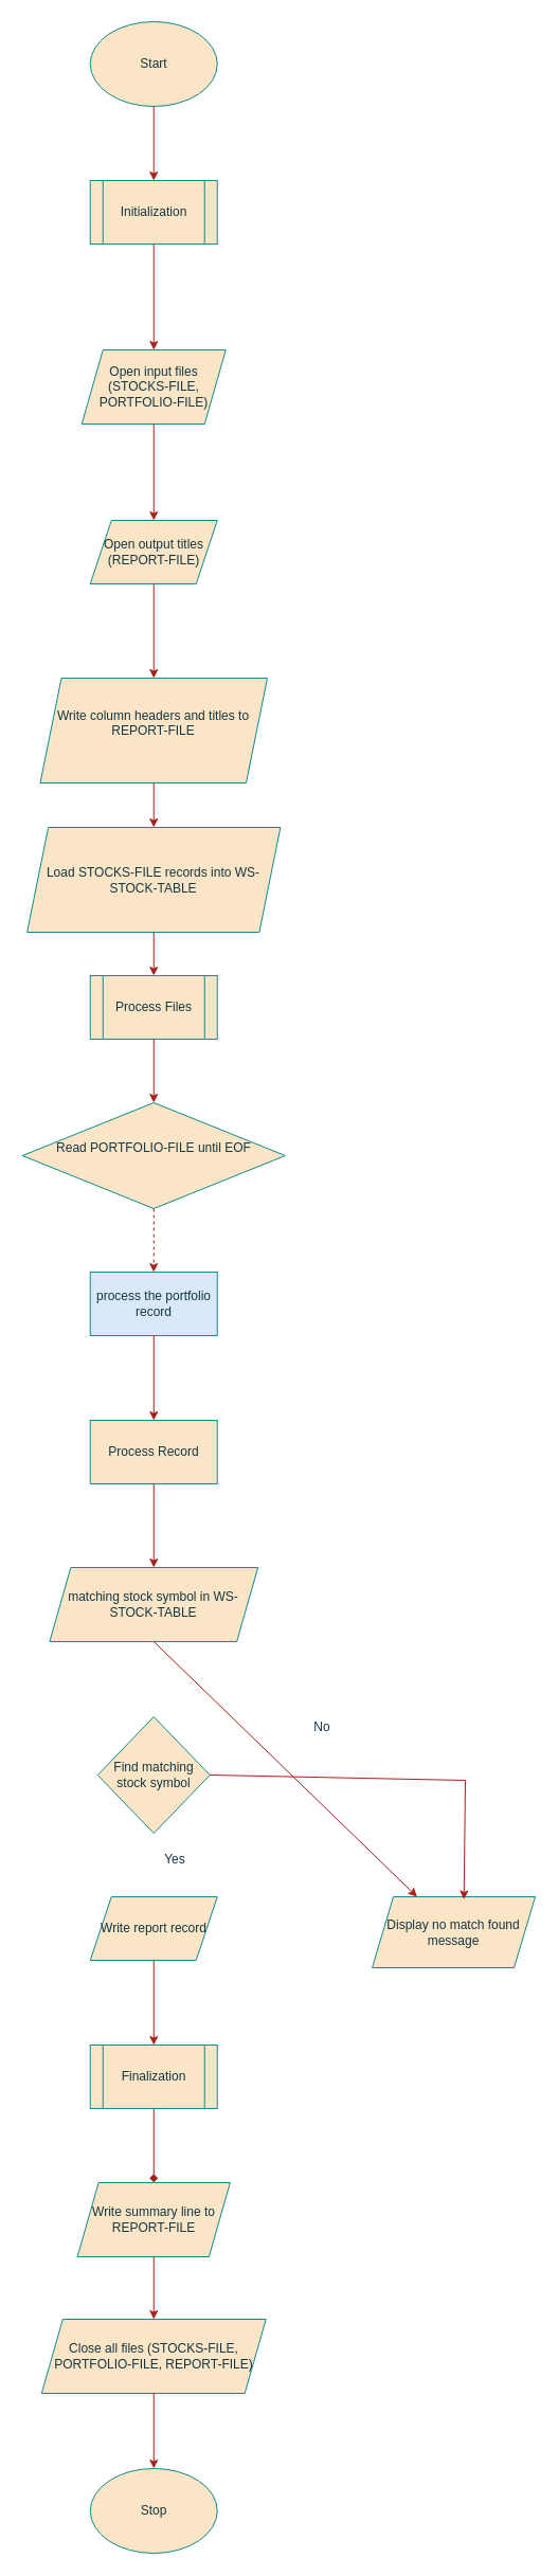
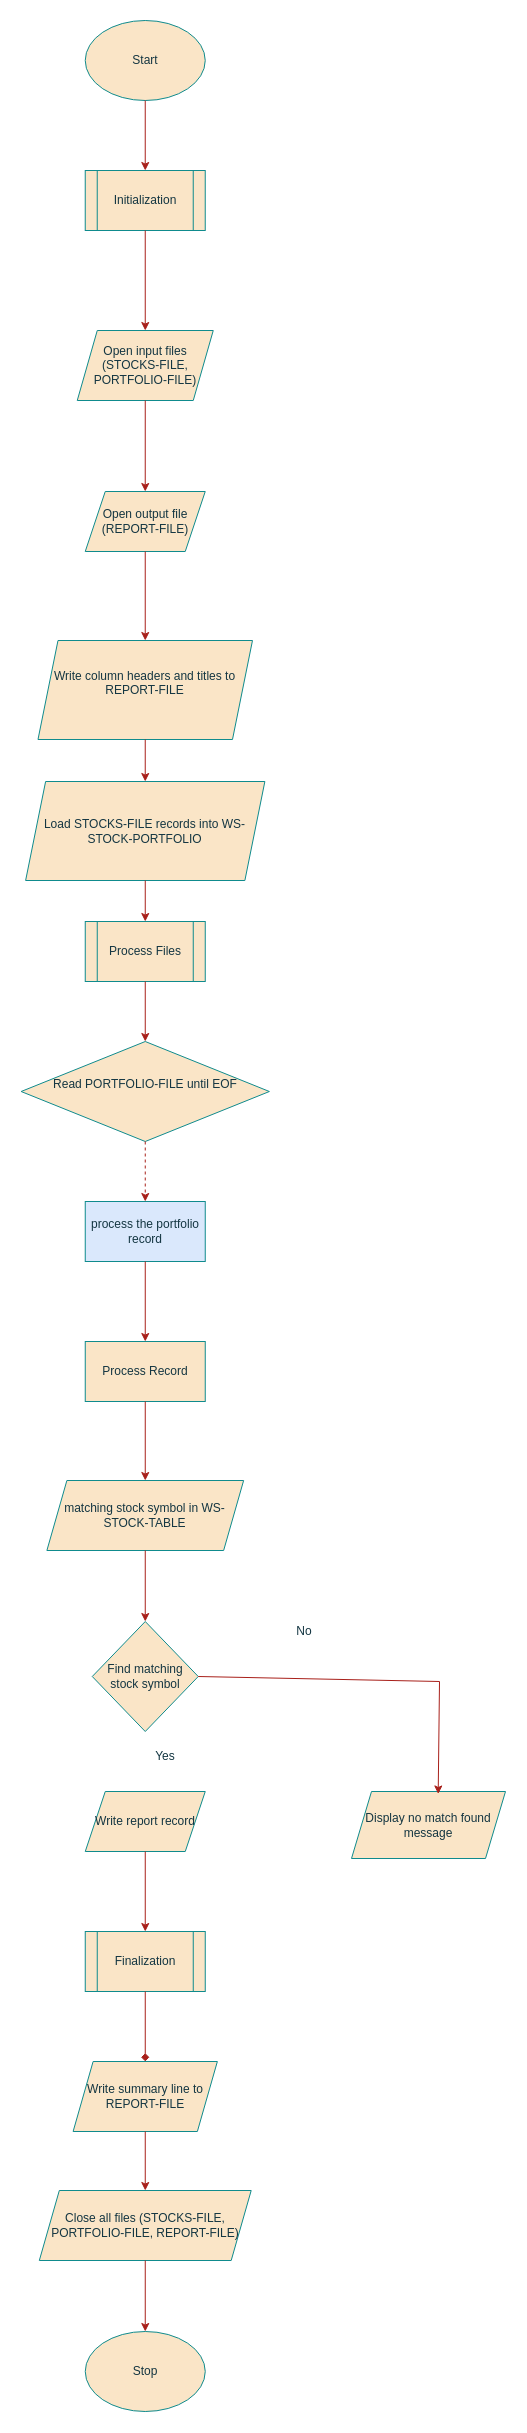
- <mxCell id="10" value="Open output titles (REPORT-FILE)" style="shape=parallelogram;perimeter=parallelogramPerimeter;whiteSpace=wrap;html=1;fixedSize=1;labelBackgroundColor=none;fillColor=#FAE5C7;strokeColor=#0F8B8D;fontColor=#143642;rounded=0;" parent="1" vertex="1"><mxGeometry x="84.74" y="491" width="120" height="60" as="geometry" /></mxCell>
+ <mxCell id="10" value="Open output file (REPORT-FILE)" style="shape=parallelogram;perimeter=parallelogramPerimeter;whiteSpace=wrap;html=1;fixedSize=1;labelBackgroundColor=none;fillColor=#FAE5C7;strokeColor=#0F8B8D;fontColor=#143642;rounded=0;" parent="1" vertex="1"><mxGeometry x="84.74" y="491" width="120" height="60" as="geometry" /></mxCell>
- <mxCell id="12" value="Load STOCKS-FILE records into WS-STOCK-TABLE" style="shape=parallelogram;perimeter=parallelogramPerimeter;whiteSpace=wrap;html=1;fixedSize=1;labelBackgroundColor=none;fillColor=#FAE5C7;strokeColor=#0F8B8D;fontColor=#143642;rounded=0;" parent="1" vertex="1"><mxGeometry x="25.12" y="781" width="239.25" height="99" as="geometry" /></mxCell>
+ <mxCell id="12" value="Load STOCKS-FILE records into WS-STOCK-PORTFOLIO" style="shape=parallelogram;perimeter=parallelogramPerimeter;whiteSpace=wrap;html=1;fixedSize=1;labelBackgroundColor=none;fillColor=#FAE5C7;strokeColor=#0F8B8D;fontColor=#143642;rounded=0;" parent="1" vertex="1"><mxGeometry x="25.12" y="781" width="239.25" height="99" as="geometry" /></mxCell>
- <mxCell id="30" value="" style="endArrow=classic;html=1;rounded=0;exitX=0.5;exitY=1;exitDx=0;exitDy=0;labelBackgroundColor=none;strokeColor=#A8201A;fontColor=default;" parent="1" source="14" target="16" edge="1"><mxGeometry width="50" height="50" relative="1" as="geometry"><mxPoint x="139" y="1661" as="sourcePoint" /><mxPoint x="189" y="1611" as="targetPoint" /></mxGeometry></mxCell>
+ <mxCell id="30" value="" style="endArrow=classic;html=1;rounded=0;exitX=0.5;exitY=1;exitDx=0;exitDy=0;entryX=0.5;entryY=0;entryDx=0;entryDy=0;labelBackgroundColor=none;strokeColor=#A8201A;fontColor=default;" parent="1" source="14" target="6" edge="1"><mxGeometry width="50" height="50" relative="1" as="geometry"><mxPoint x="139" y="1661" as="sourcePoint" /><mxPoint x="189" y="1611" as="targetPoint" /></mxGeometry></mxCell>
